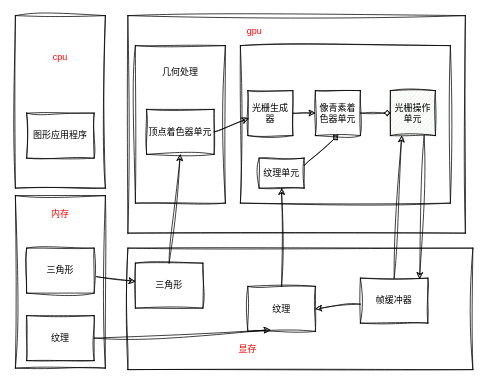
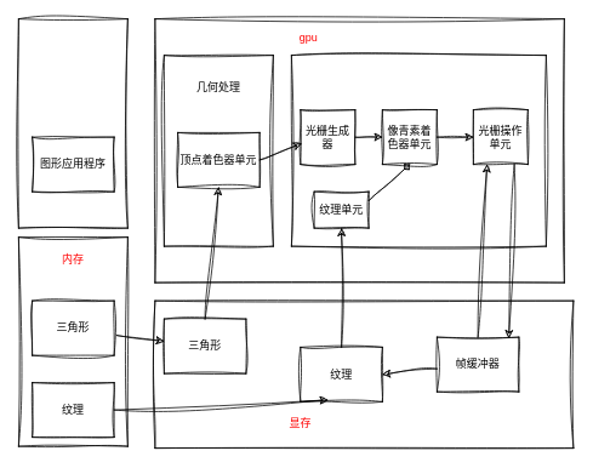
- <mxCell id="7" value="cpu" style="text;html=1;strokeColor=none;fillColor=none;align=center;verticalAlign=middle;whiteSpace=wrap;rounded=0;sketch=1;curveFitting=1;jiggle=2;fontColor=#FF0000;" vertex="1" parent="1"><mxGeometry x="50" y="60" width="60" height="30" as="geometry" /></mxCell>
- <mxCell id="27" value="" style="endArrow=diamond;html=1;rounded=0;entryX=0;entryY=0.5;entryDx=0;entryDy=0;sketch=1;curveFitting=1;jiggle=2;" edge="1" parent="1" source="22" target="23"><mxGeometry width="50" height="50" relative="1" as="geometry"><mxPoint x="470" y="120" as="sourcePoint" /><mxPoint x="351" y="147" as="targetPoint" /></mxGeometry></mxCell>
+ <mxCell id="27" value="" style="endArrow=classic;html=1;rounded=0;entryX=0;entryY=0.5;entryDx=0;entryDy=0;sketch=1;curveFitting=1;jiggle=2;" edge="1" parent="1" source="22" target="23"><mxGeometry width="50" height="50" relative="1" as="geometry"><mxPoint x="470" y="120" as="sourcePoint" /><mxPoint x="351" y="147" as="targetPoint" /></mxGeometry></mxCell>
- <mxCell id="23" value="光栅操作单元" style="rounded=0;whiteSpace=wrap;html=1;sketch=1;curveFitting=1;jiggle=2;fillColor=#d5e8d4;" vertex="1" parent="1"><mxGeometry x="520" y="120" width="60" height="60" as="geometry" /></mxCell>
+ <mxCell id="23" value="光栅操作单元" style="rounded=0;whiteSpace=wrap;html=1;sketch=1;curveFitting=1;jiggle=2;" vertex="1" parent="1"><mxGeometry x="520" y="120" width="60" height="60" as="geometry" /></mxCell>
